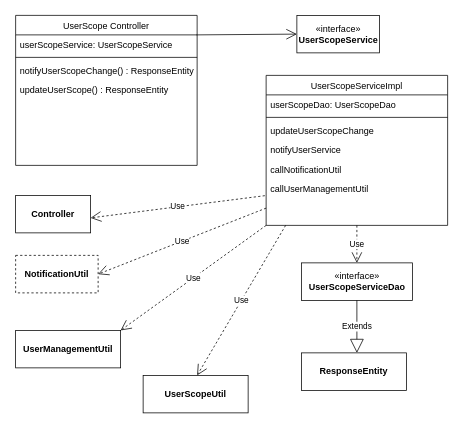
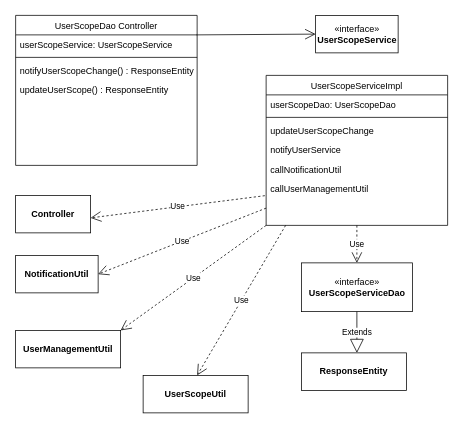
- <mxCell id="2" value="UserScope Controller" style="swimlane;fontStyle=0;align=center;verticalAlign=top;childLayout=stackLayout;horizontal=1;startSize=26;horizontalStack=0;resizeParent=1;resizeLast=0;collapsible=1;marginBottom=0;rounded=0;shadow=0;strokeWidth=1;" parent="1" vertex="1"><mxGeometry x="20" y="20" width="242" height="200" as="geometry"><mxRectangle x="550" y="140" width="160" height="26" as="alternateBounds" /></mxGeometry></mxCell>
+ <mxCell id="2" value="UserScopeDao Controller" style="swimlane;fontStyle=0;align=center;verticalAlign=top;childLayout=stackLayout;horizontal=1;startSize=26;horizontalStack=0;resizeParent=1;resizeLast=0;collapsible=1;marginBottom=0;rounded=0;shadow=0;strokeWidth=1;" parent="1" vertex="1"><mxGeometry x="20" y="20" width="242" height="200" as="geometry"><mxRectangle x="550" y="140" width="160" height="26" as="alternateBounds" /></mxGeometry></mxCell>
- <mxCell id="14" value="«interface»&lt;br&gt;&lt;b&gt;UserScopeService&lt;/b&gt;" style="html=1;" parent="1" vertex="1"><mxGeometry x="395" y="20" width="110" height="50" as="geometry" /></mxCell>
+ <mxCell id="14" value="«interface»&lt;br&gt;&lt;b&gt;UserScopeService&lt;/b&gt;" style="html=1;" parent="1" vertex="1"><mxGeometry x="420" y="20" width="110" height="50" as="geometry" /></mxCell>
- <mxCell id="21" value="&lt;p style=&quot;margin: 0px ; margin-top: 4px ; text-align: center&quot;&gt;&lt;br&gt;&lt;b&gt;NotificationUtil&lt;/b&gt;&lt;/p&gt;" style="verticalAlign=top;align=left;overflow=fill;fontSize=12;fontFamily=Helvetica;html=1;dashed=1;" parent="1" vertex="1"><mxGeometry x="20" y="340" width="110" height="50" as="geometry" /></mxCell>
+ <mxCell id="21" value="&lt;p style=&quot;margin: 0px ; margin-top: 4px ; text-align: center&quot;&gt;&lt;br&gt;&lt;b&gt;NotificationUtil&lt;/b&gt;&lt;/p&gt;" style="verticalAlign=top;align=left;overflow=fill;fontSize=12;fontFamily=Helvetica;html=1;" parent="1" vertex="1"><mxGeometry x="20" y="340" width="110" height="50" as="geometry" /></mxCell>
- <mxCell id="16" value="«interface»&lt;br&gt;&lt;b&gt;UserScopeServiceDao&lt;br&gt;&lt;/b&gt;" style="html=1;" parent="1" vertex="1"><mxGeometry x="401" y="350" width="148" height="50" as="geometry" /></mxCell>
+ <mxCell id="16" value="«interface»&lt;br&gt;&lt;b&gt;UserScopeServiceDao&lt;br&gt;&lt;/b&gt;" style="html=1;" parent="1" vertex="1"><mxGeometry x="401" y="350" width="148" height="65" as="geometry" /></mxCell>
